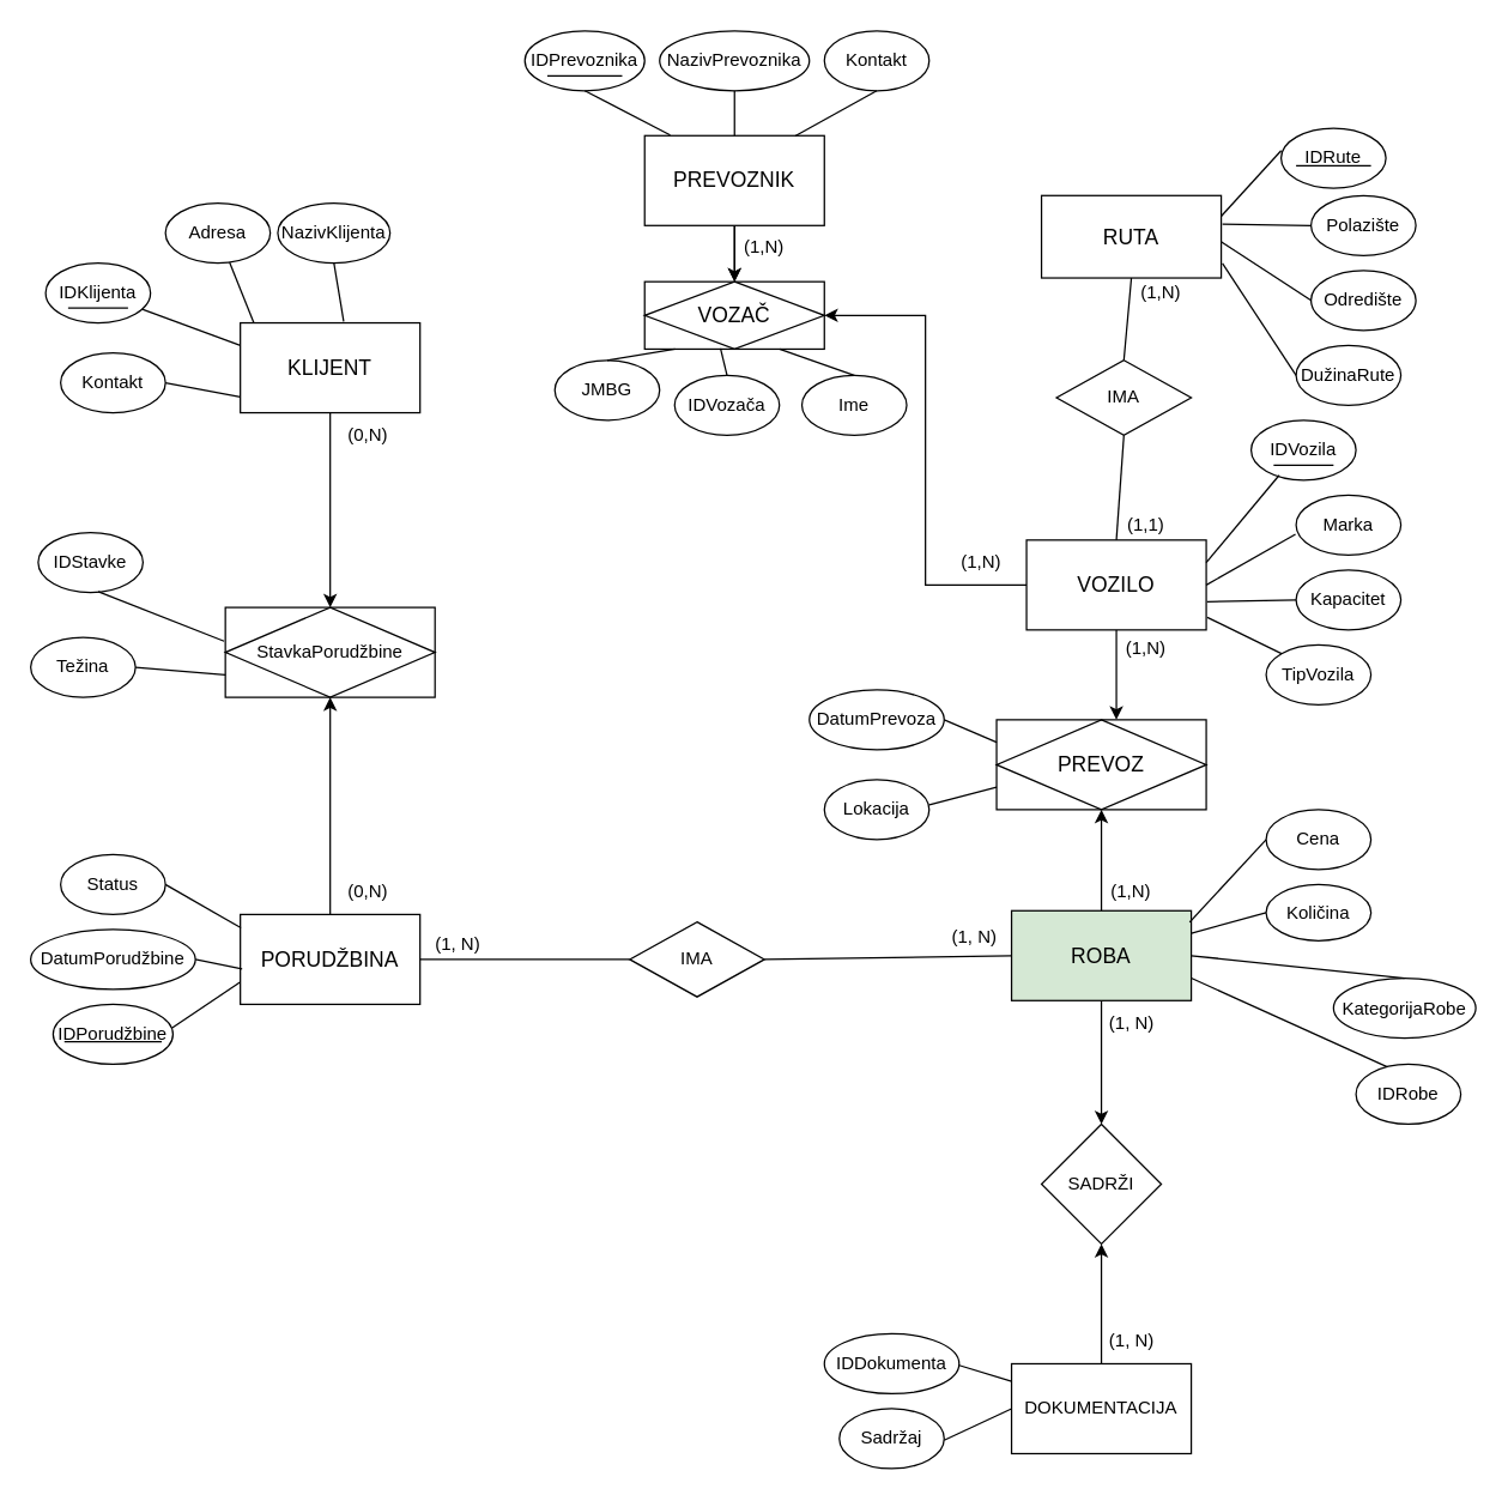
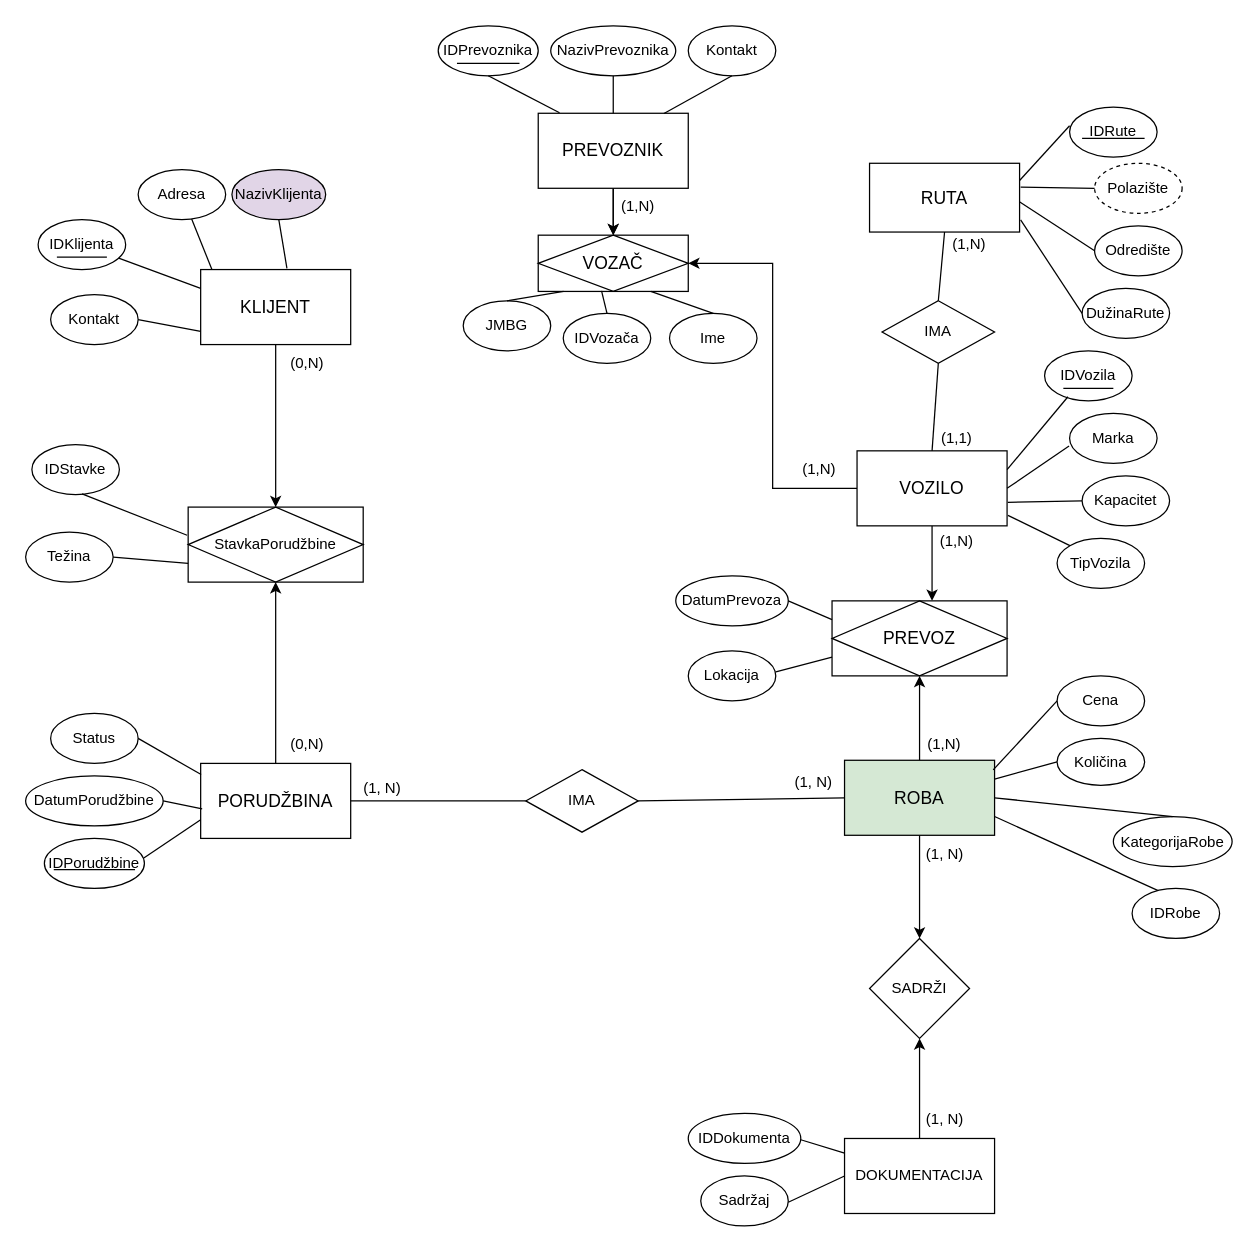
- <mxCell id="50" value="Polazište" style="ellipse;whiteSpace=wrap;html=1;" parent="1" vertex="1"><mxGeometry x="875" y="130" width="70" height="40" as="geometry" /></mxCell>
+ <mxCell id="50" value="Polazište" style="ellipse;whiteSpace=wrap;html=1;dashed=1;" parent="1" vertex="1"><mxGeometry x="875" y="130" width="70" height="40" as="geometry" /></mxCell>
- <mxCell id="17" value="NazivKlijenta" style="ellipse;whiteSpace=wrap;html=1;" parent="1" vertex="1"><mxGeometry x="185" y="135" width="75" height="40" as="geometry" /></mxCell>
+ <mxCell id="17" value="NazivKlijenta" style="ellipse;whiteSpace=wrap;html=1;fillColor=#e1d5e7;" parent="1" vertex="1"><mxGeometry x="185" y="135" width="75" height="40" as="geometry" /></mxCell>
- <mxCell id="39" value="Marka" style="ellipse;whiteSpace=wrap;html=1;" parent="1" vertex="1"><mxGeometry x="865" y="330" width="70" height="40" as="geometry" /></mxCell>
+ <mxCell id="39" value="Marka" style="ellipse;whiteSpace=wrap;html=1;" parent="1" vertex="1"><mxGeometry x="855" y="330" width="70" height="40" as="geometry" /></mxCell>
